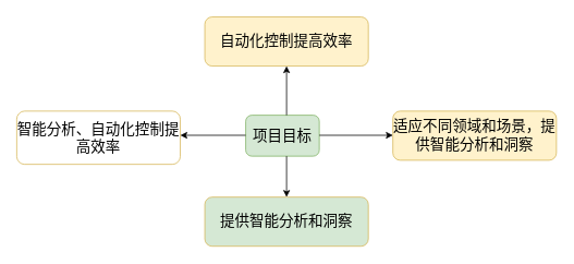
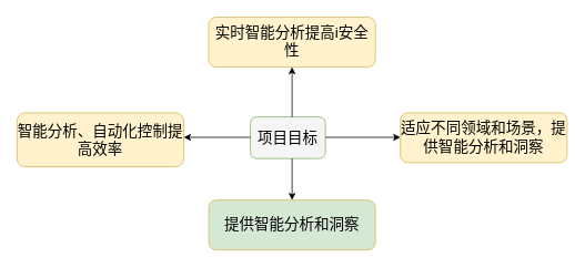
- <mxCell id="7" value="&lt;font style=&quot;font-size: 18px;&quot;&gt;自动化控制提高效率&lt;/font&gt;" style="rounded=1;whiteSpace=wrap;html=1;fillColor=#fff2cc;strokeColor=#d6b656;" vertex="1" parent="1"><mxGeometry x="250" y="20" width="200" height="60" as="geometry" /></mxCell>
+ <mxCell id="7" value="&lt;font style=&quot;font-size: 18px;&quot;&gt;实时智能分析提高i安全性&lt;/font&gt;" style="rounded=1;whiteSpace=wrap;html=1;fillColor=#fff2cc;strokeColor=#d6b656;" vertex="1" parent="1"><mxGeometry x="250" y="20" width="200" height="60" as="geometry" /></mxCell>
- <mxCell id="2" value="&lt;font style=&quot;font-size: 18px;&quot;&gt;项目目标&lt;/font&gt;" style="rounded=1;whiteSpace=wrap;html=1;fillColor=#d5e8d4;strokeColor=#82b366;" vertex="1" parent="1"><mxGeometry x="300" y="140" width="90" height="50" as="geometry" /></mxCell>
+ <mxCell id="2" value="&lt;font style=&quot;font-size: 18px;&quot;&gt;项目目标&lt;/font&gt;" style="rounded=1;whiteSpace=wrap;html=1;fillColor=#f5f5f5;strokeColor=#82b366;" vertex="1" parent="1"><mxGeometry x="300" y="140" width="90" height="50" as="geometry" /></mxCell>
- <mxCell id="8" value="&lt;font style=&quot;font-size: 18px;&quot;&gt;智能分析、自动化控制提高效率&lt;/font&gt;" style="rounded=1;whiteSpace=wrap;html=1;fillColor=#ffffff;strokeColor=#d6b656;" vertex="1" parent="1"><mxGeometry x="20" y="135" width="200" height="65" as="geometry" /></mxCell>
+ <mxCell id="8" value="&lt;font style=&quot;font-size: 18px;&quot;&gt;智能分析、自动化控制提高效率&lt;/font&gt;" style="rounded=1;whiteSpace=wrap;html=1;fillColor=#fff2cc;strokeColor=#d6b656;" vertex="1" parent="1"><mxGeometry x="20" y="135" width="200" height="65" as="geometry" /></mxCell>
